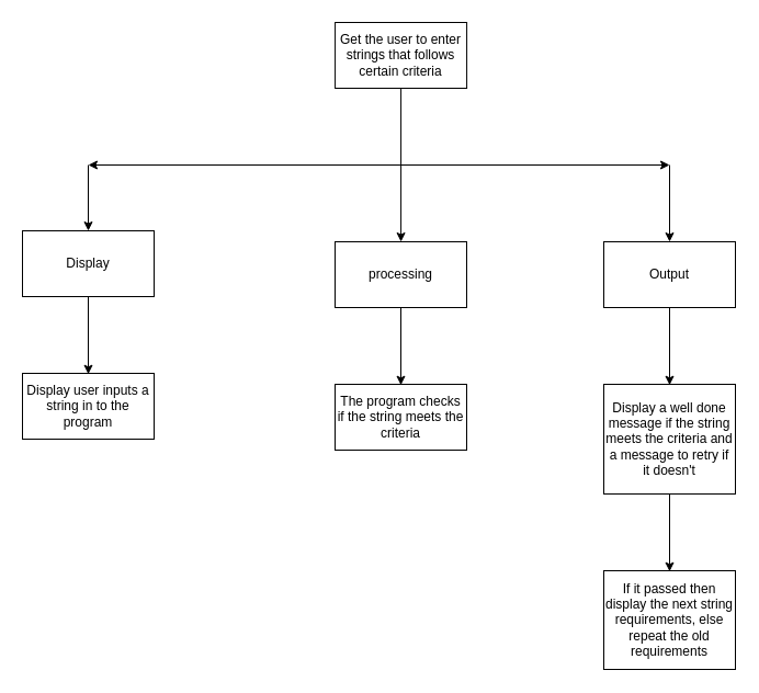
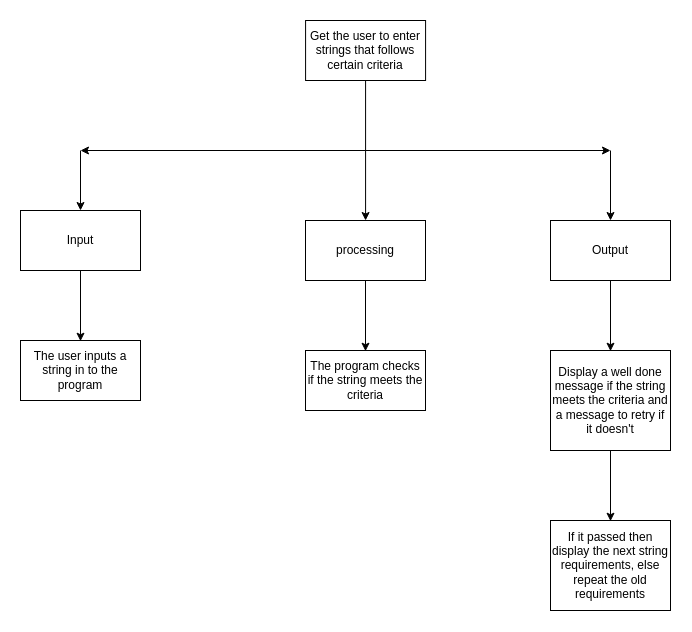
- <mxCell id="8" value="Display" style="rounded=0;whiteSpace=wrap;html=1;" vertex="1" parent="1"><mxGeometry x="20" y="210" width="120" height="60" as="geometry" /></mxCell>
+ <mxCell id="8" value="Input" style="rounded=0;whiteSpace=wrap;html=1;" vertex="1" parent="1"><mxGeometry x="20" y="210" width="120" height="60" as="geometry" /></mxCell>
- <mxCell id="12" value="Display user inputs a string in to the program" style="rounded=0;whiteSpace=wrap;html=1;" vertex="1" parent="1"><mxGeometry x="20" y="340" width="120" height="60" as="geometry" /></mxCell>
+ <mxCell id="12" value="The user inputs a string in to the program" style="rounded=0;whiteSpace=wrap;html=1;" vertex="1" parent="1"><mxGeometry x="20" y="340" width="120" height="60" as="geometry" /></mxCell>
